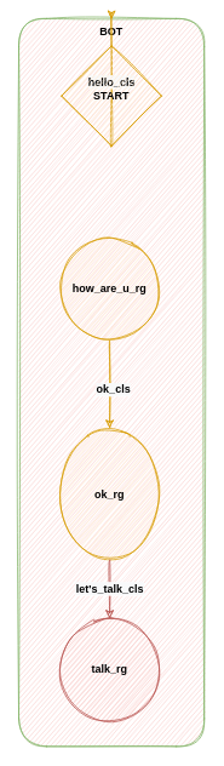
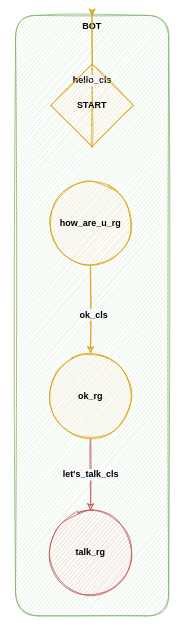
- <mxCell id="10" value="&lt;b&gt;START&lt;/b&gt;" style="rhombus;whiteSpace=wrap;html=1;sketch=1;fillColor=#ffe6cc;strokeColor=#d79b00;" parent="1" vertex="1"><mxGeometry x="67" y="50" width="110" height="110" as="geometry" /></mxCell>
+ <mxCell id="10" value="&lt;b&gt;START&lt;/b&gt;" style="rhombus;whiteSpace=wrap;html=1;sketch=1;fillColor=#ffe6cc;strokeColor=#d79b00;" parent="1" vertex="1"><mxGeometry x="67" y="85" width="110" height="110" as="geometry" /></mxCell>
- <mxCell id="6" value="&lt;b&gt;how_are_u_rg&lt;/b&gt;" style="ellipse;whiteSpace=wrap;html=1;aspect=fixed;fillColor=#ffe6cc;strokeColor=#d79b00;sketch=1;" parent="1" vertex="1"><mxGeometry x="63" y="260" width="114" height="114" as="geometry" /></mxCell>
+ <mxCell id="6" value="&lt;b&gt;how_are_u_rg&lt;/b&gt;" style="ellipse;whiteSpace=wrap;html=1;aspect=fixed;fillColor=#ffe6cc;strokeColor=#d79b00;sketch=1;" parent="1" vertex="1"><mxGeometry x="63" y="240" width="114" height="114" as="geometry" /></mxCell>
- <mxCell id="2" value="&lt;b&gt;BOT&lt;/b&gt;" style="rounded=1;whiteSpace=wrap;html=1;sketch=1;fontStyle=0;fillColor=#f8cecc;strokeColor=#82b366;verticalAlign=top;" parent="1" vertex="1"><mxGeometry x="20" y="20" width="204" height="800" as="geometry" /></mxCell>
+ <mxCell id="2" value="&lt;b&gt;BOT&lt;/b&gt;" style="rounded=1;whiteSpace=wrap;html=1;sketch=1;fontStyle=0;fillColor=#d5e8d4;strokeColor=#82b366;verticalAlign=top;" parent="1" vertex="1"><mxGeometry x="20" y="20" width="204" height="800" as="geometry" /></mxCell>
- <mxCell id="7" value="&lt;b&gt;ok_rg&lt;/b&gt;" style="ellipse;whiteSpace=wrap;html=1;aspect=fixed;fillColor=#ffe6cc;strokeColor=#d79b00;sketch=1;" parent="1" vertex="1"><mxGeometry x="63" y="470" width="114" height="145" as="geometry" /></mxCell>
+ <mxCell id="7" value="&lt;b&gt;ok_rg&lt;/b&gt;" style="ellipse;whiteSpace=wrap;html=1;aspect=fixed;fillColor=#ffe6cc;strokeColor=#d79b00;sketch=1;" parent="1" vertex="1"><mxGeometry x="63" y="470" width="114" height="114" as="geometry" /></mxCell>
